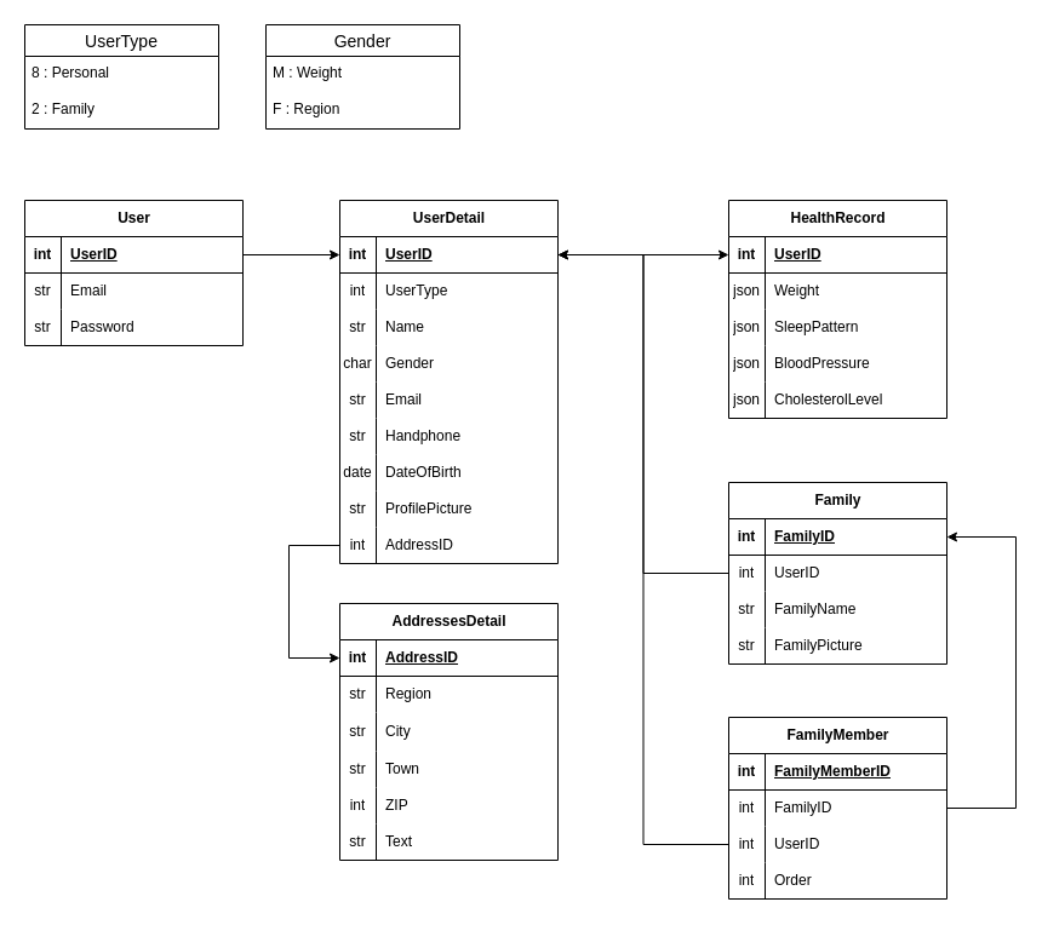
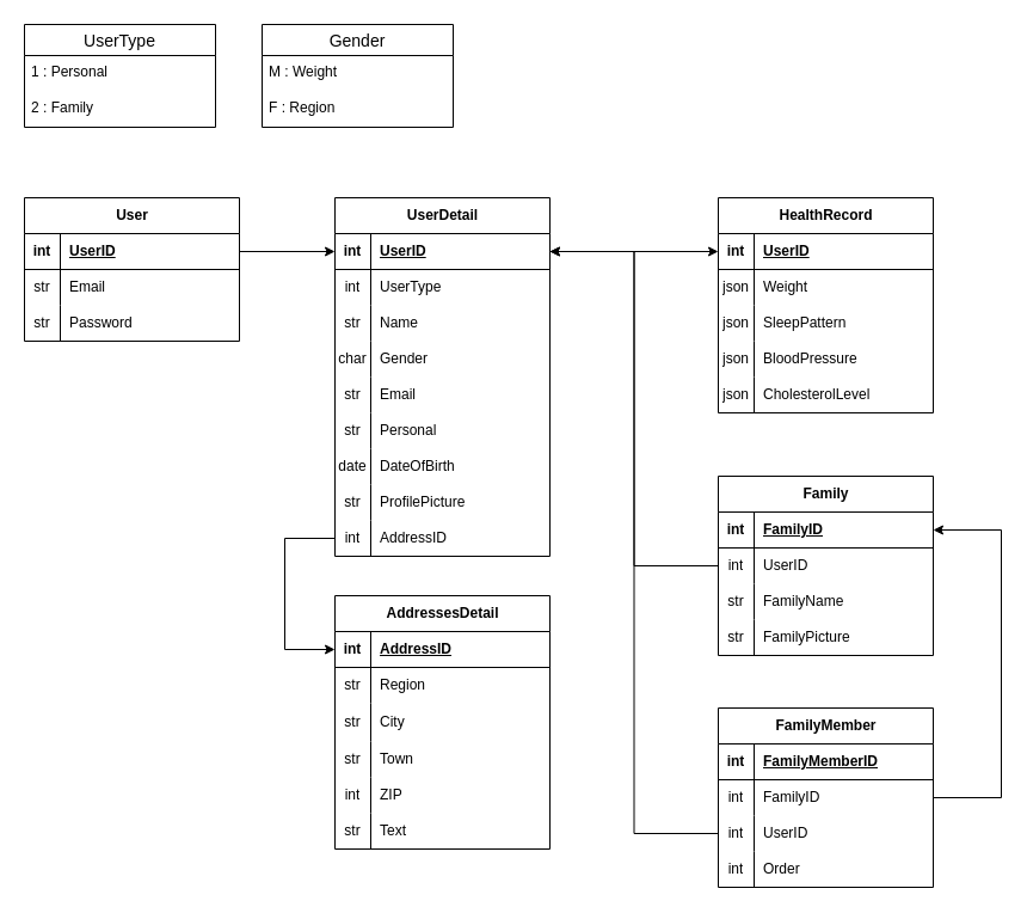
- <mxCell id="13" value="8 : Personal" style="text;strokeColor=none;fillColor=none;spacingLeft=4;spacingRight=4;overflow=hidden;rotatable=0;points=[[0,0.5],[1,0.5]];portConstraint=eastwest;fontSize=12;whiteSpace=wrap;html=1;" vertex="1" parent="12"><mxGeometry y="26" width="160" height="30" as="geometry" /></mxCell>
+ <mxCell id="13" value="1 : Personal" style="text;strokeColor=none;fillColor=none;spacingLeft=4;spacingRight=4;overflow=hidden;rotatable=0;points=[[0,0.5],[1,0.5]];portConstraint=eastwest;fontSize=12;whiteSpace=wrap;html=1;" vertex="1" parent="12"><mxGeometry y="26" width="160" height="30" as="geometry" /></mxCell>
- <mxCell id="33" value="Handphone" style="shape=partialRectangle;connectable=0;fillColor=none;top=0;left=0;bottom=0;right=0;align=left;spacingLeft=6;overflow=hidden;whiteSpace=wrap;html=1;" vertex="1" parent="31"><mxGeometry x="30" width="150" height="30" as="geometry"><mxRectangle width="150" height="30" as="alternateBounds" /></mxGeometry></mxCell>
+ <mxCell id="33" value="Personal" style="shape=partialRectangle;connectable=0;fillColor=none;top=0;left=0;bottom=0;right=0;align=left;spacingLeft=6;overflow=hidden;whiteSpace=wrap;html=1;" vertex="1" parent="31"><mxGeometry x="30" width="150" height="30" as="geometry"><mxRectangle width="150" height="30" as="alternateBounds" /></mxGeometry></mxCell>
